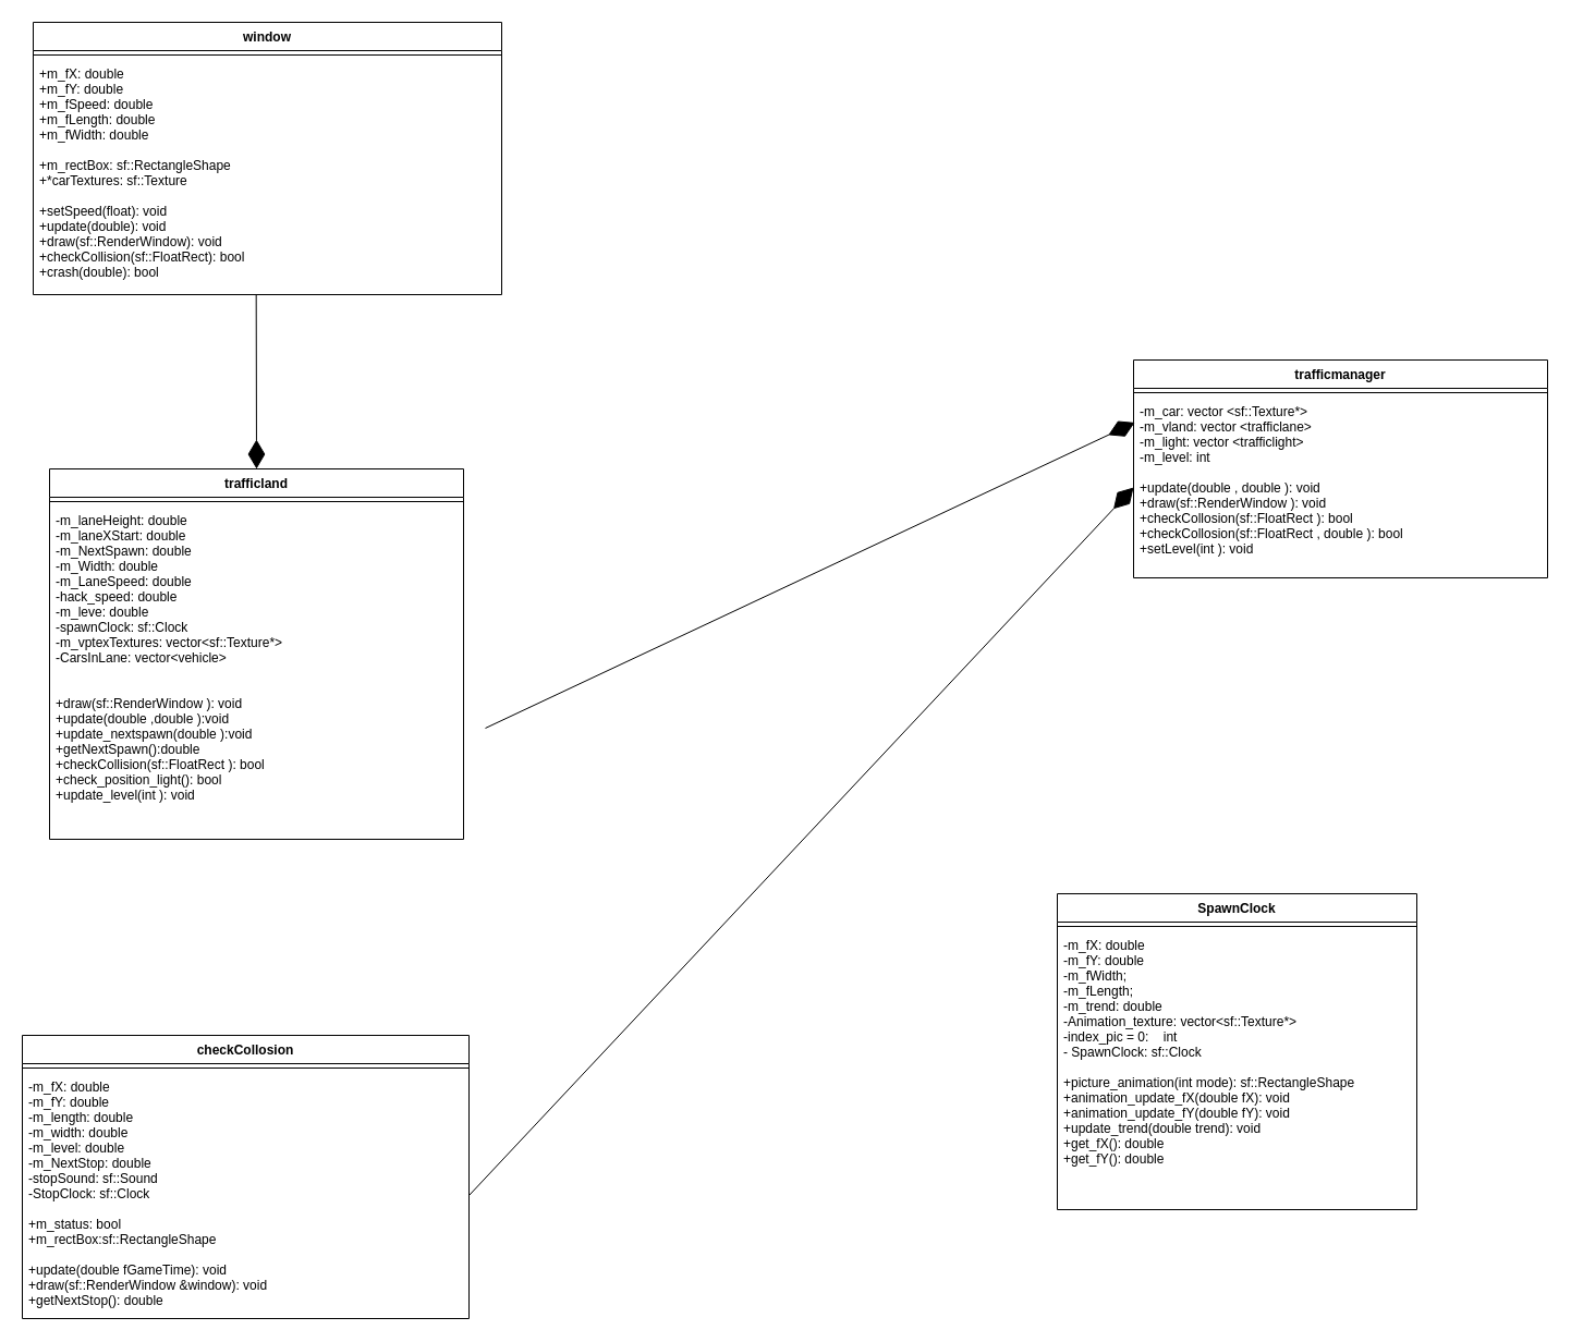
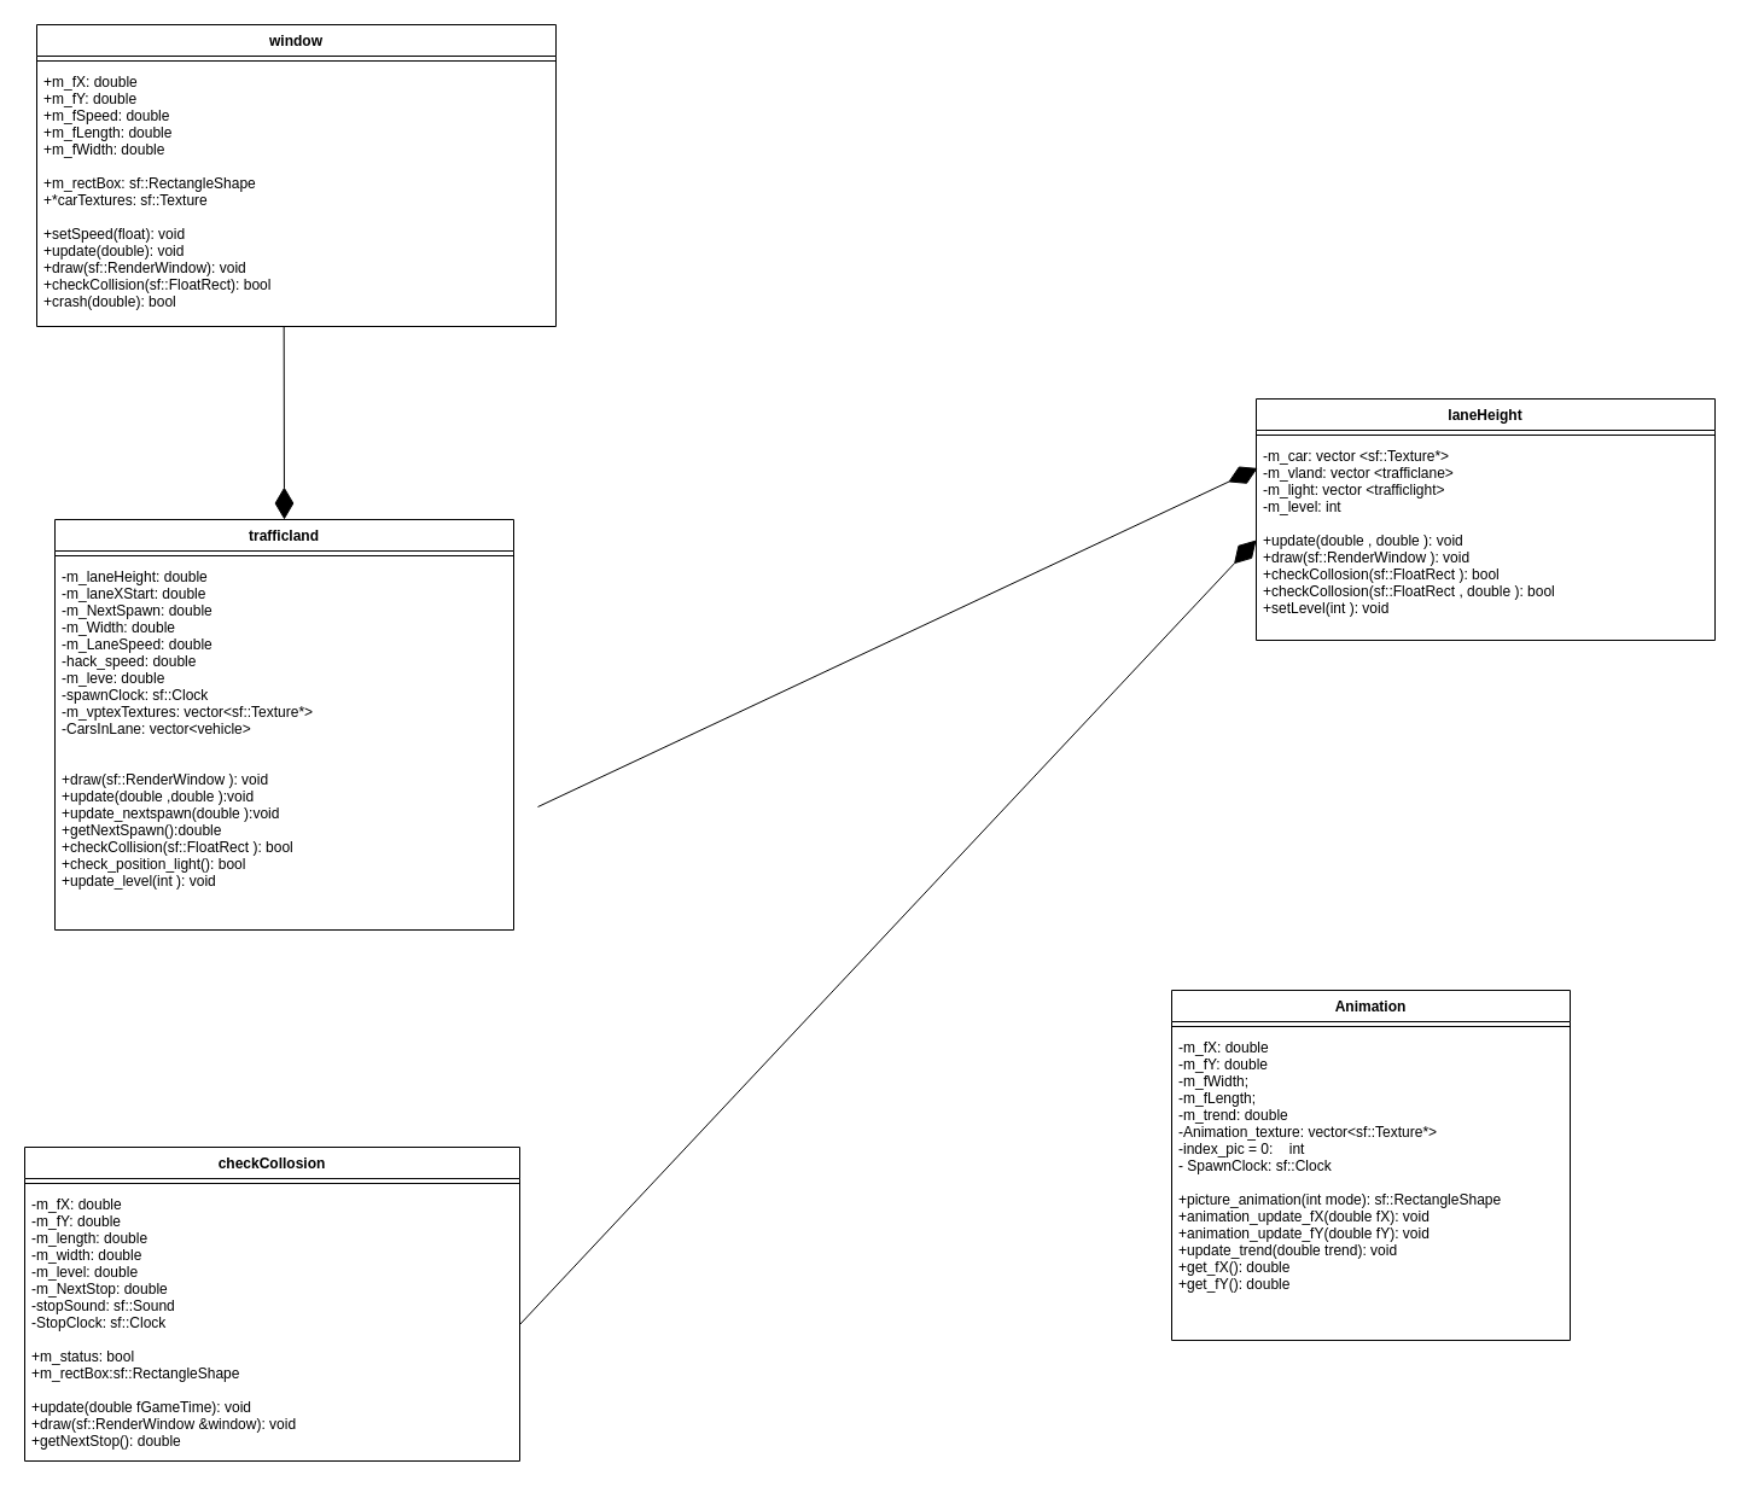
- <mxCell id="5" value="trafficmanager" style="swimlane;fontStyle=1;align=center;verticalAlign=top;childLayout=stackLayout;horizontal=1;startSize=26;horizontalStack=0;resizeParent=1;resizeParentMax=0;resizeLast=0;collapsible=1;marginBottom=0;" parent="1" vertex="1"><mxGeometry x="1040" y="330" width="380" height="200" as="geometry" /></mxCell>
+ <mxCell id="5" value="laneHeight" style="swimlane;fontStyle=1;align=center;verticalAlign=top;childLayout=stackLayout;horizontal=1;startSize=26;horizontalStack=0;resizeParent=1;resizeParentMax=0;resizeLast=0;collapsible=1;marginBottom=0;" parent="1" vertex="1"><mxGeometry x="1040" y="330" width="380" height="200" as="geometry" /></mxCell>
- <mxCell id="14" value="SpawnClock" style="swimlane;fontStyle=1;align=center;verticalAlign=top;childLayout=stackLayout;horizontal=1;startSize=26;horizontalStack=0;resizeParent=1;resizeParentMax=0;resizeLast=0;collapsible=1;marginBottom=0;" parent="1" vertex="1"><mxGeometry x="970" y="820" width="330" height="290" as="geometry" /></mxCell>
+ <mxCell id="14" value="Animation" style="swimlane;fontStyle=1;align=center;verticalAlign=top;childLayout=stackLayout;horizontal=1;startSize=26;horizontalStack=0;resizeParent=1;resizeParentMax=0;resizeLast=0;collapsible=1;marginBottom=0;" parent="1" vertex="1"><mxGeometry x="970" y="820" width="330" height="290" as="geometry" /></mxCell>
